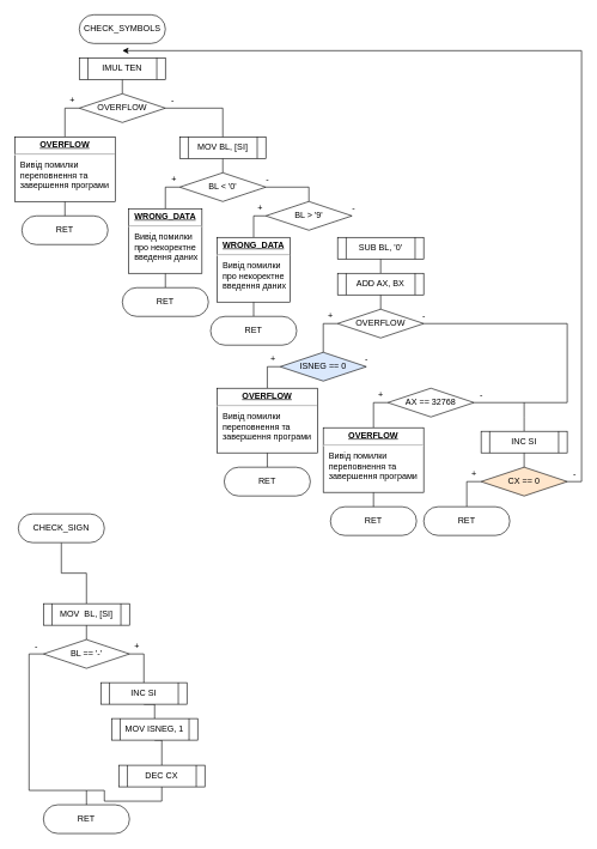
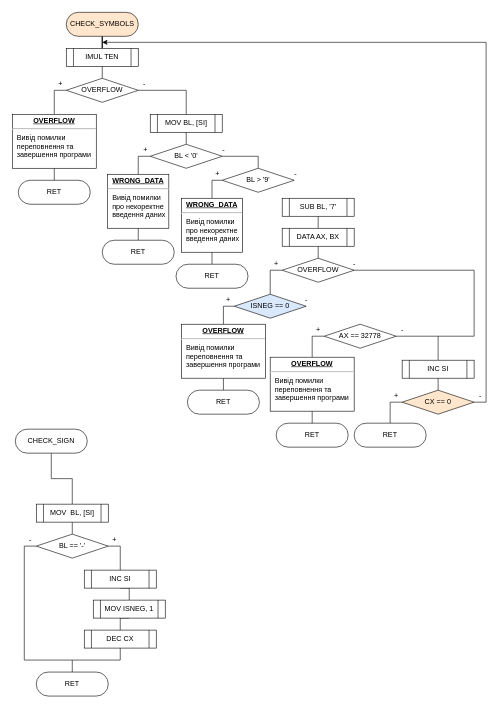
- <mxCell id="19" value="CHECK_SYMBOLS" style="rounded=1;whiteSpace=wrap;html=1;arcSize=50;" vertex="1" parent="1"><mxGeometry x="110" y="20" width="120" height="40" as="geometry" /></mxCell>
+ <mxCell id="19" value="CHECK_SYMBOLS" style="rounded=1;whiteSpace=wrap;html=1;arcSize=50;fillColor=#ffe6cc;" vertex="1" parent="1"><mxGeometry x="110" y="20" width="120" height="40" as="geometry" /></mxCell>
+ <mxCell id="18" style="edgeStyle=orthogonalEdgeStyle;rounded=0;orthogonalLoop=1;jettySize=auto;html=1;entryX=0.5;entryY=0;entryDx=0;entryDy=0;endArrow=none;endFill=0;" edge="1" parent="1" source="19" target="22"><mxGeometry relative="1" as="geometry" /></mxCell>
- <mxCell id="47" value="SUB BL, '0'" style="shape=process;whiteSpace=wrap;html=1;backgroundOutline=1;" vertex="1" parent="1"><mxGeometry x="470" y="330" width="120" height="30" as="geometry" /></mxCell>
+ <mxCell id="47" value="SUB BL, '7'" style="shape=process;whiteSpace=wrap;html=1;backgroundOutline=1;" vertex="1" parent="1"><mxGeometry x="470" y="330" width="120" height="30" as="geometry" /></mxCell>
- <mxCell id="50" value="ADD AX, BX" style="shape=process;whiteSpace=wrap;html=1;backgroundOutline=1;" vertex="1" parent="1"><mxGeometry x="470" y="380" width="120" height="30" as="geometry" /></mxCell>
+ <mxCell id="50" value="DATA AX, BX" style="shape=process;whiteSpace=wrap;html=1;backgroundOutline=1;" vertex="1" parent="1"><mxGeometry x="470" y="380" width="120" height="30" as="geometry" /></mxCell>
- <mxCell id="62" value="AX == 32768" style="rhombus;whiteSpace=wrap;html=1;" vertex="1" parent="1"><mxGeometry x="540" y="540" width="120" height="40" as="geometry" /></mxCell>
+ <mxCell id="62" value="AX == 32778" style="rhombus;whiteSpace=wrap;html=1;" vertex="1" parent="1"><mxGeometry x="540" y="540" width="120" height="40" as="geometry" /></mxCell>
- <mxCell id="15" value="DEC CX" style="shape=process;whiteSpace=wrap;html=1;backgroundOutline=1;" vertex="1" parent="1"><mxGeometry x="165" y="1065" width="120" height="30" as="geometry" /></mxCell>
+ <mxCell id="15" value="DEC CX" style="shape=process;whiteSpace=wrap;html=1;backgroundOutline=1;" vertex="1" parent="1"><mxGeometry x="140" y="1050" width="120" height="30" as="geometry" /></mxCell>
